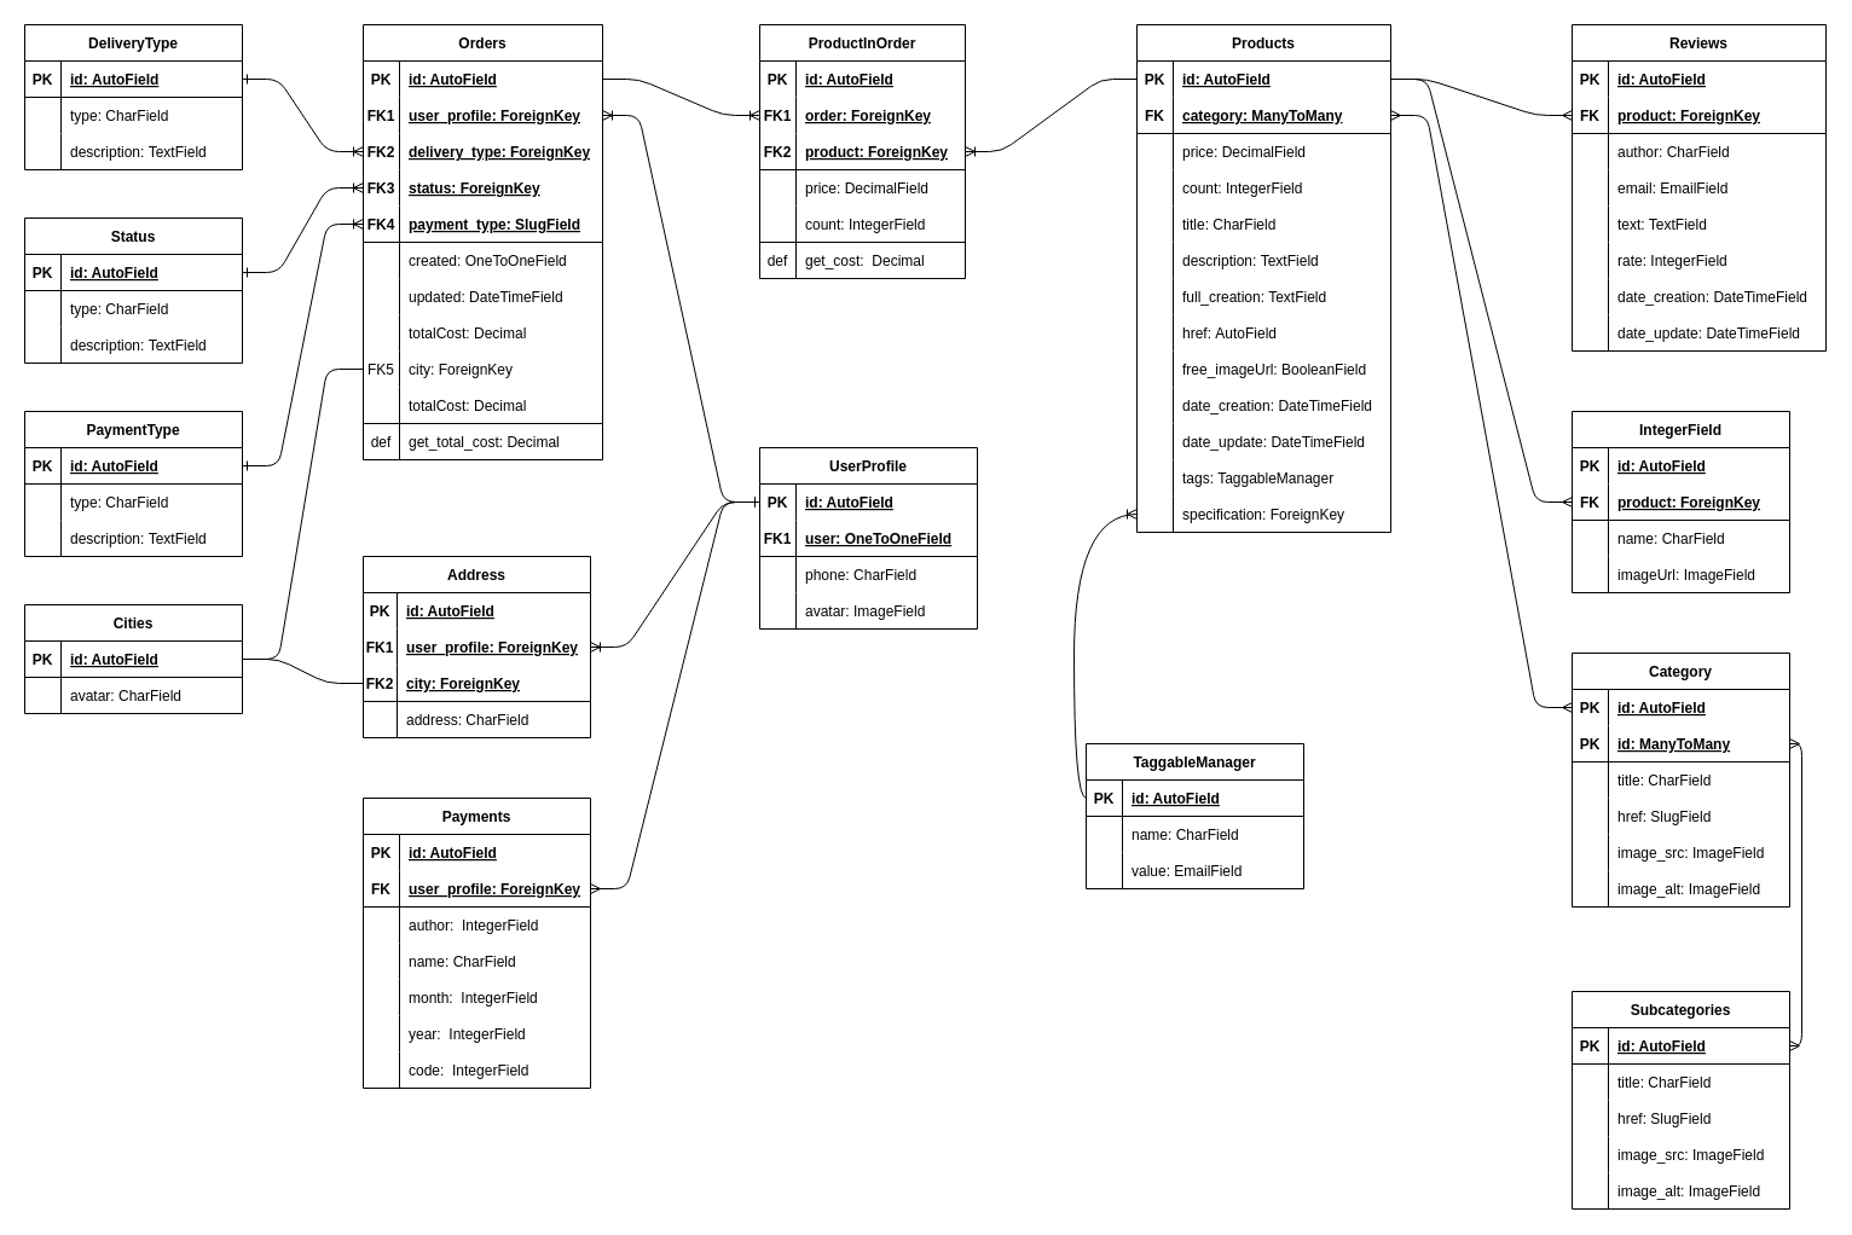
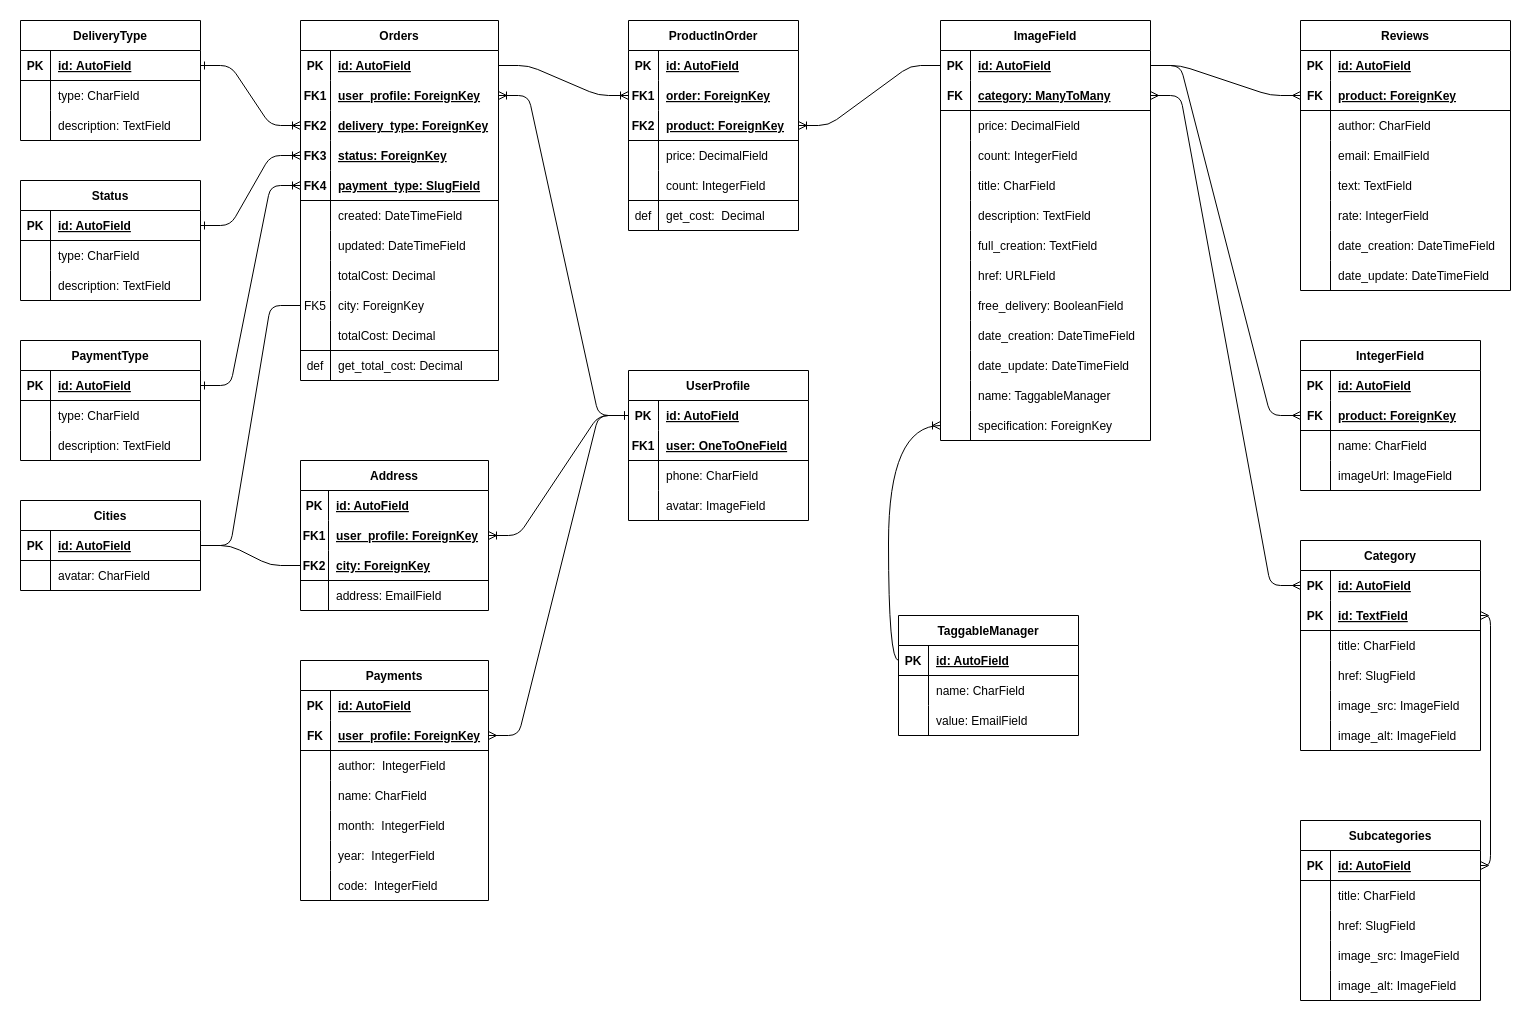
- <mxCell id="37" value="Products" style="shape=table;startSize=30;container=1;collapsible=1;childLayout=tableLayout;fixedRows=1;rowLines=0;fontStyle=1;align=center;resizeLast=1;rounded=0;" parent="1" vertex="1"><mxGeometry x="940" y="20" width="210" height="420" as="geometry" /></mxCell>
+ <mxCell id="37" value="ImageField" style="shape=table;startSize=30;container=1;collapsible=1;childLayout=tableLayout;fixedRows=1;rowLines=0;fontStyle=1;align=center;resizeLast=1;rounded=0;" parent="1" vertex="1"><mxGeometry x="940" y="20" width="210" height="420" as="geometry" /></mxCell>
- <mxCell id="167" value="created: OneToOneField " style="shape=partialRectangle;connectable=0;fillColor=none;top=0;left=0;bottom=0;right=0;align=left;spacingLeft=6;overflow=hidden;" parent="165" vertex="1"><mxGeometry x="30" width="168" height="30" as="geometry"><mxRectangle width="168" height="30" as="alternateBounds" /></mxGeometry></mxCell>
+ <mxCell id="167" value="created: DateTimeField " style="shape=partialRectangle;connectable=0;fillColor=none;top=0;left=0;bottom=0;right=0;align=left;spacingLeft=6;overflow=hidden;" parent="165" vertex="1"><mxGeometry x="30" width="168" height="30" as="geometry"><mxRectangle width="168" height="30" as="alternateBounds" /></mxGeometry></mxCell>
- <mxCell id="61" value="href: AutoField" style="shape=partialRectangle;connectable=0;fillColor=none;top=0;left=0;bottom=0;right=0;align=left;spacingLeft=6;overflow=hidden;rounded=0;" parent="59" vertex="1"><mxGeometry x="30" width="180" height="30" as="geometry"><mxRectangle width="180" height="30" as="alternateBounds" /></mxGeometry></mxCell>
+ <mxCell id="61" value="href: URLField" style="shape=partialRectangle;connectable=0;fillColor=none;top=0;left=0;bottom=0;right=0;align=left;spacingLeft=6;overflow=hidden;rounded=0;" parent="59" vertex="1"><mxGeometry x="30" width="180" height="30" as="geometry"><mxRectangle width="180" height="30" as="alternateBounds" /></mxGeometry></mxCell>
- <mxCell id="64" value="free_imageUrl: BooleanField" style="shape=partialRectangle;connectable=0;fillColor=none;top=0;left=0;bottom=0;right=0;align=left;spacingLeft=6;overflow=hidden;rounded=0;" parent="62" vertex="1"><mxGeometry x="30" width="180" height="30" as="geometry"><mxRectangle width="180" height="30" as="alternateBounds" /></mxGeometry></mxCell>
+ <mxCell id="64" value="free_delivery: BooleanField" style="shape=partialRectangle;connectable=0;fillColor=none;top=0;left=0;bottom=0;right=0;align=left;spacingLeft=6;overflow=hidden;rounded=0;" parent="62" vertex="1"><mxGeometry x="30" width="180" height="30" as="geometry"><mxRectangle width="180" height="30" as="alternateBounds" /></mxGeometry></mxCell>
- <mxCell id="73" value="tags: TaggableManager" style="shape=partialRectangle;connectable=0;fillColor=none;top=0;left=0;bottom=0;right=0;align=left;spacingLeft=6;overflow=hidden;rounded=0;" parent="71" vertex="1"><mxGeometry x="30" width="180" height="30" as="geometry"><mxRectangle width="180" height="30" as="alternateBounds" /></mxGeometry></mxCell>
+ <mxCell id="73" value="name: TaggableManager" style="shape=partialRectangle;connectable=0;fillColor=none;top=0;left=0;bottom=0;right=0;align=left;spacingLeft=6;overflow=hidden;rounded=0;" parent="71" vertex="1"><mxGeometry x="30" width="180" height="30" as="geometry"><mxRectangle width="180" height="30" as="alternateBounds" /></mxGeometry></mxCell>
- <mxCell id="243" value="address: CharField" style="shape=partialRectangle;connectable=0;fillColor=none;top=0;left=0;bottom=0;right=0;align=left;spacingLeft=6;overflow=hidden;" parent="241" vertex="1"><mxGeometry x="28" width="160" height="30" as="geometry"><mxRectangle width="160" height="30" as="alternateBounds" /></mxGeometry></mxCell>
+ <mxCell id="243" value="address: EmailField" style="shape=partialRectangle;connectable=0;fillColor=none;top=0;left=0;bottom=0;right=0;align=left;spacingLeft=6;overflow=hidden;" parent="241" vertex="1"><mxGeometry x="28" width="160" height="30" as="geometry"><mxRectangle width="160" height="30" as="alternateBounds" /></mxGeometry></mxCell>
- <mxCell id="8" value="id: ManyToMany" style="shape=partialRectangle;connectable=0;fillColor=none;top=0;left=0;bottom=0;right=0;align=left;spacingLeft=6;fontStyle=5;overflow=hidden;rounded=0;" vertex="1" parent="6"><mxGeometry x="30" width="150" height="30" as="geometry"><mxRectangle width="150" height="30" as="alternateBounds" /></mxGeometry></mxCell>
+ <mxCell id="8" value="id: TextField" style="shape=partialRectangle;connectable=0;fillColor=none;top=0;left=0;bottom=0;right=0;align=left;spacingLeft=6;fontStyle=5;overflow=hidden;rounded=0;" vertex="1" parent="6"><mxGeometry x="30" width="150" height="30" as="geometry"><mxRectangle width="150" height="30" as="alternateBounds" /></mxGeometry></mxCell>
